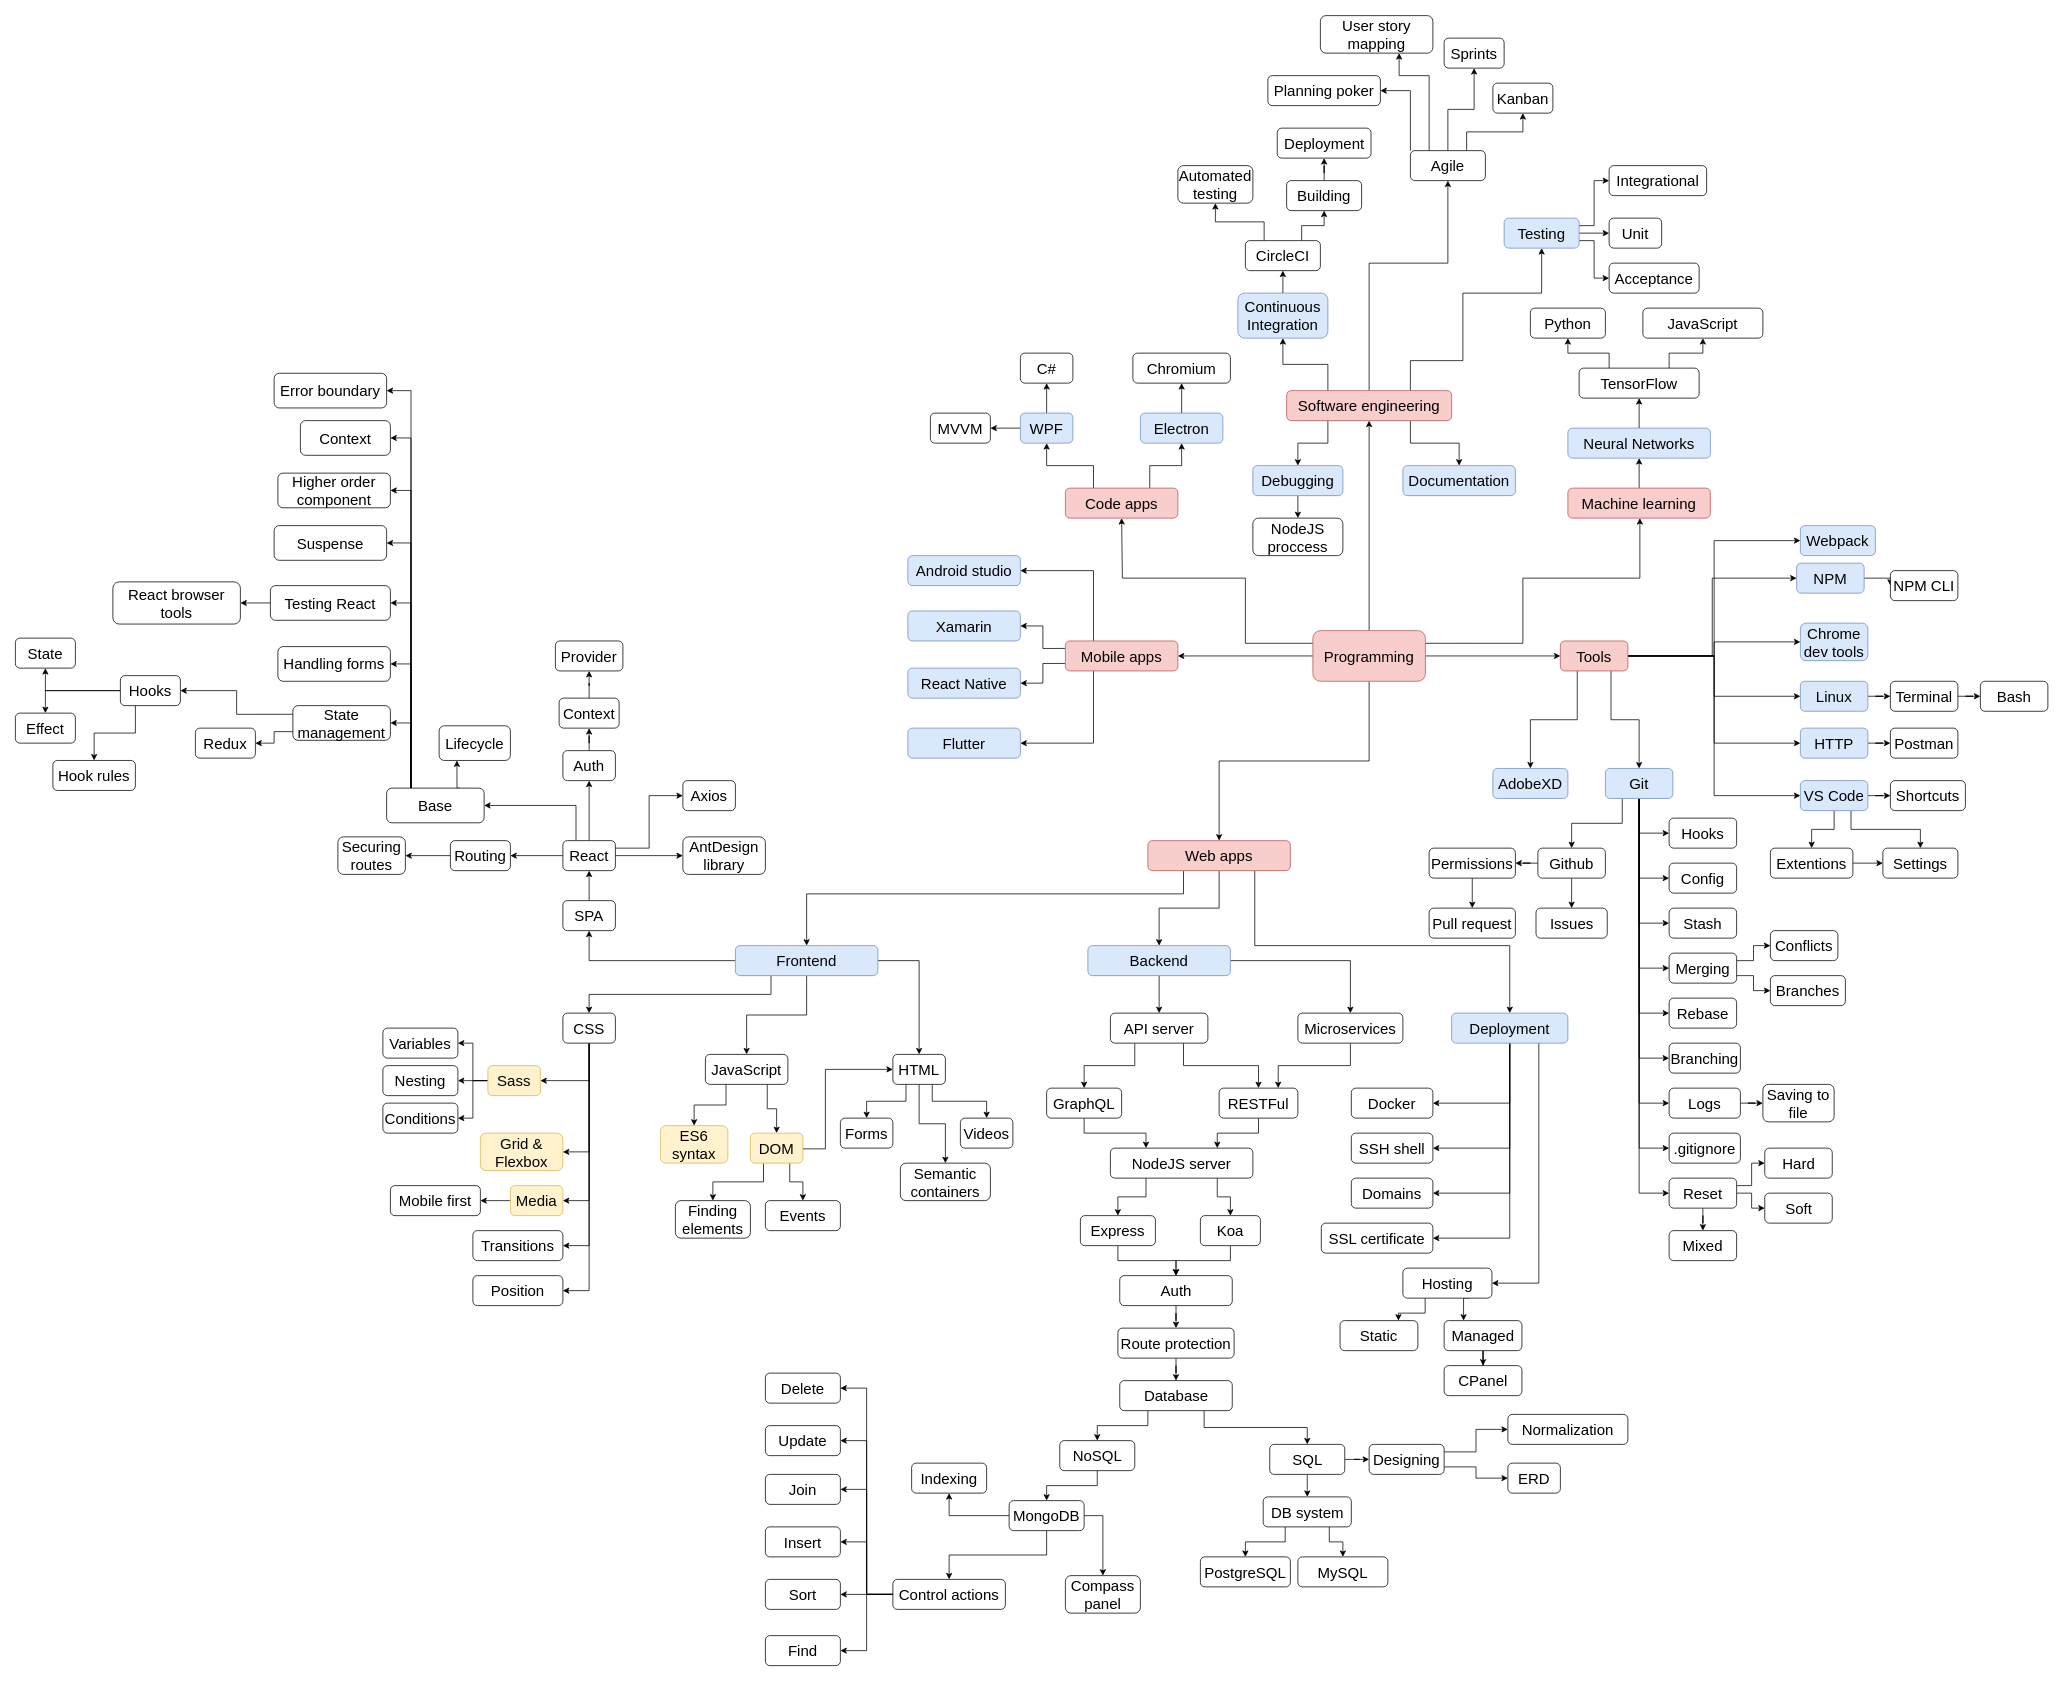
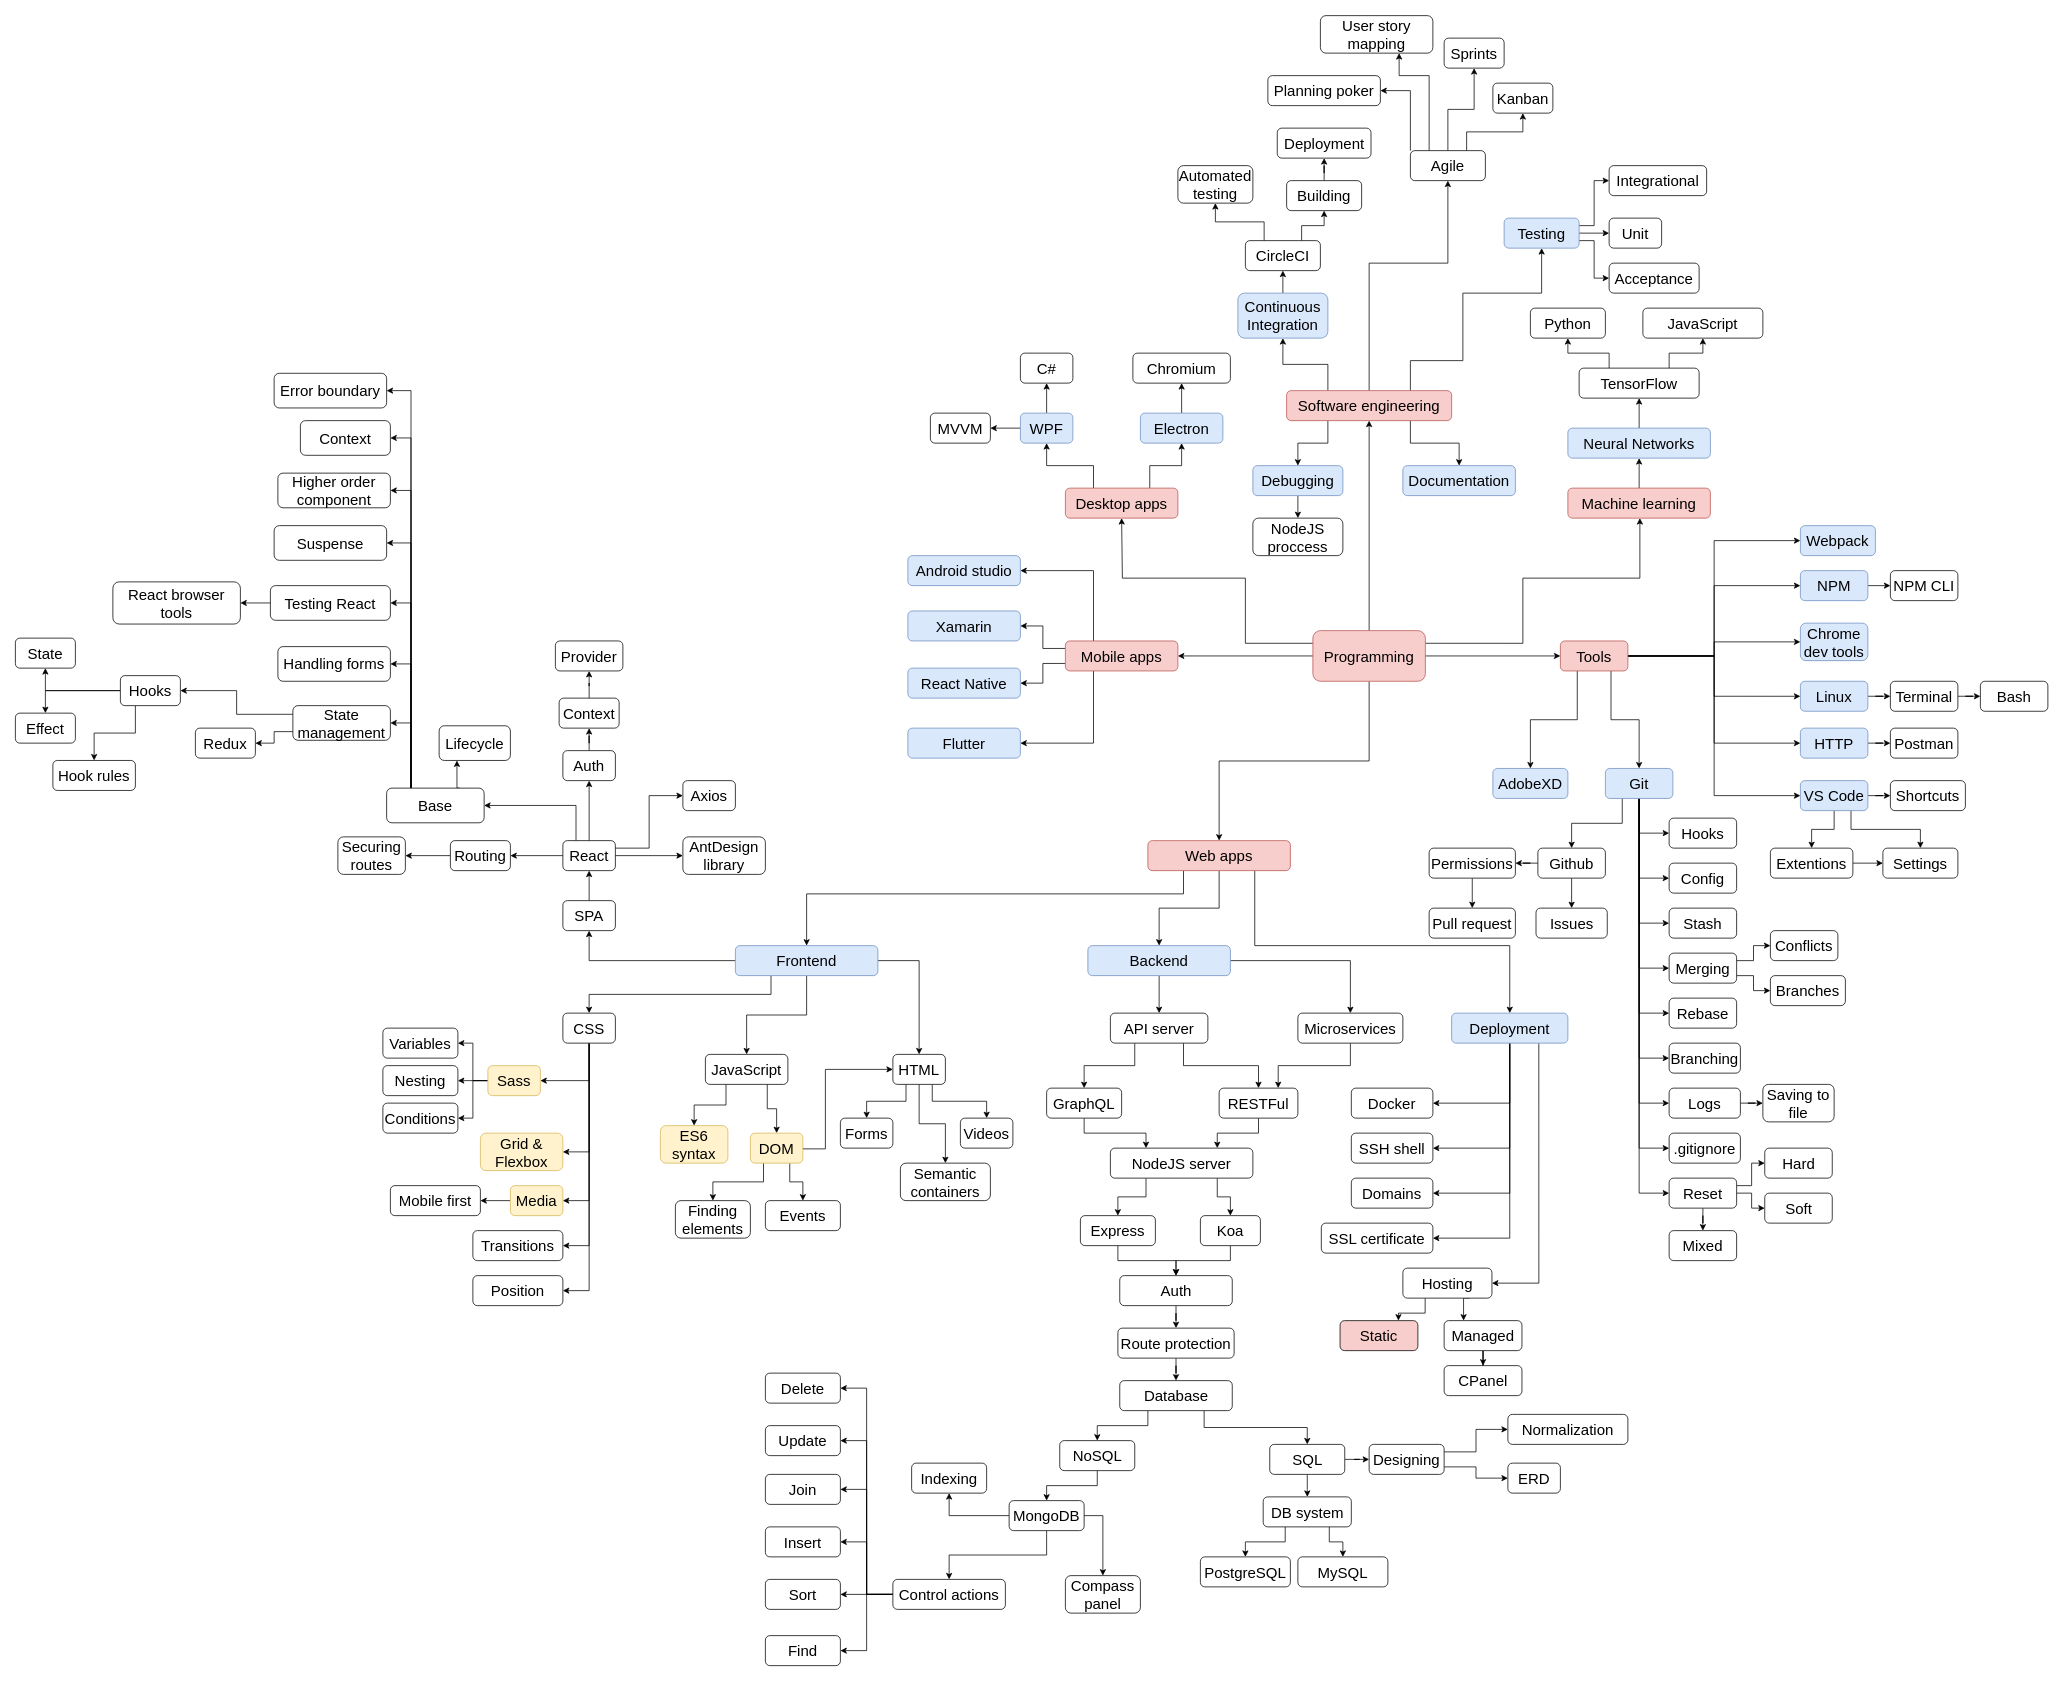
- <mxCell id="16" value="&lt;font style=&quot;font-size: 20px&quot;&gt;Code apps&lt;/font&gt;" style="rounded=1;whiteSpace=wrap;html=1;fillColor=#f8cecc;strokeColor=#b85450;" parent="1" vertex="1"><mxGeometry x="1420" y="650" width="150" height="40" as="geometry" /></mxCell>
+ <mxCell id="16" value="&lt;font style=&quot;font-size: 20px&quot;&gt;Desktop apps&lt;/font&gt;" style="rounded=1;whiteSpace=wrap;html=1;fillColor=#f8cecc;strokeColor=#b85450;" parent="1" vertex="1"><mxGeometry x="1420" y="650" width="150" height="40" as="geometry" /></mxCell>
- <mxCell id="88" value="&lt;font style=&quot;font-size: 20px&quot;&gt;NPM&lt;/font&gt;" style="rounded=1;whiteSpace=wrap;html=1;fillColor=#dae8fc;strokeColor=#6c8ebf;" parent="1" vertex="1"><mxGeometry x="2395" y="750" width="90" height="40" as="geometry" /></mxCell>
+ <mxCell id="88" value="&lt;font style=&quot;font-size: 20px&quot;&gt;NPM&lt;/font&gt;" style="rounded=1;whiteSpace=wrap;html=1;fillColor=#dae8fc;strokeColor=#6c8ebf;" parent="1" vertex="1"><mxGeometry x="2400" y="760" width="90" height="40" as="geometry" /></mxCell>
- <mxCell id="271" value="&lt;span style=&quot;font-size: 20px&quot;&gt;Static&lt;/span&gt;" style="rounded=1;whiteSpace=wrap;html=1;" parent="1" vertex="1"><mxGeometry x="1786.25" y="1760" width="103.75" height="40" as="geometry" /></mxCell>
+ <mxCell id="271" value="&lt;span style=&quot;font-size: 20px&quot;&gt;Static&lt;/span&gt;" style="rounded=1;whiteSpace=wrap;html=1;fillColor=#f8cecc;" parent="1" vertex="1"><mxGeometry x="1786.25" y="1760" width="103.75" height="40" as="geometry" /></mxCell>
